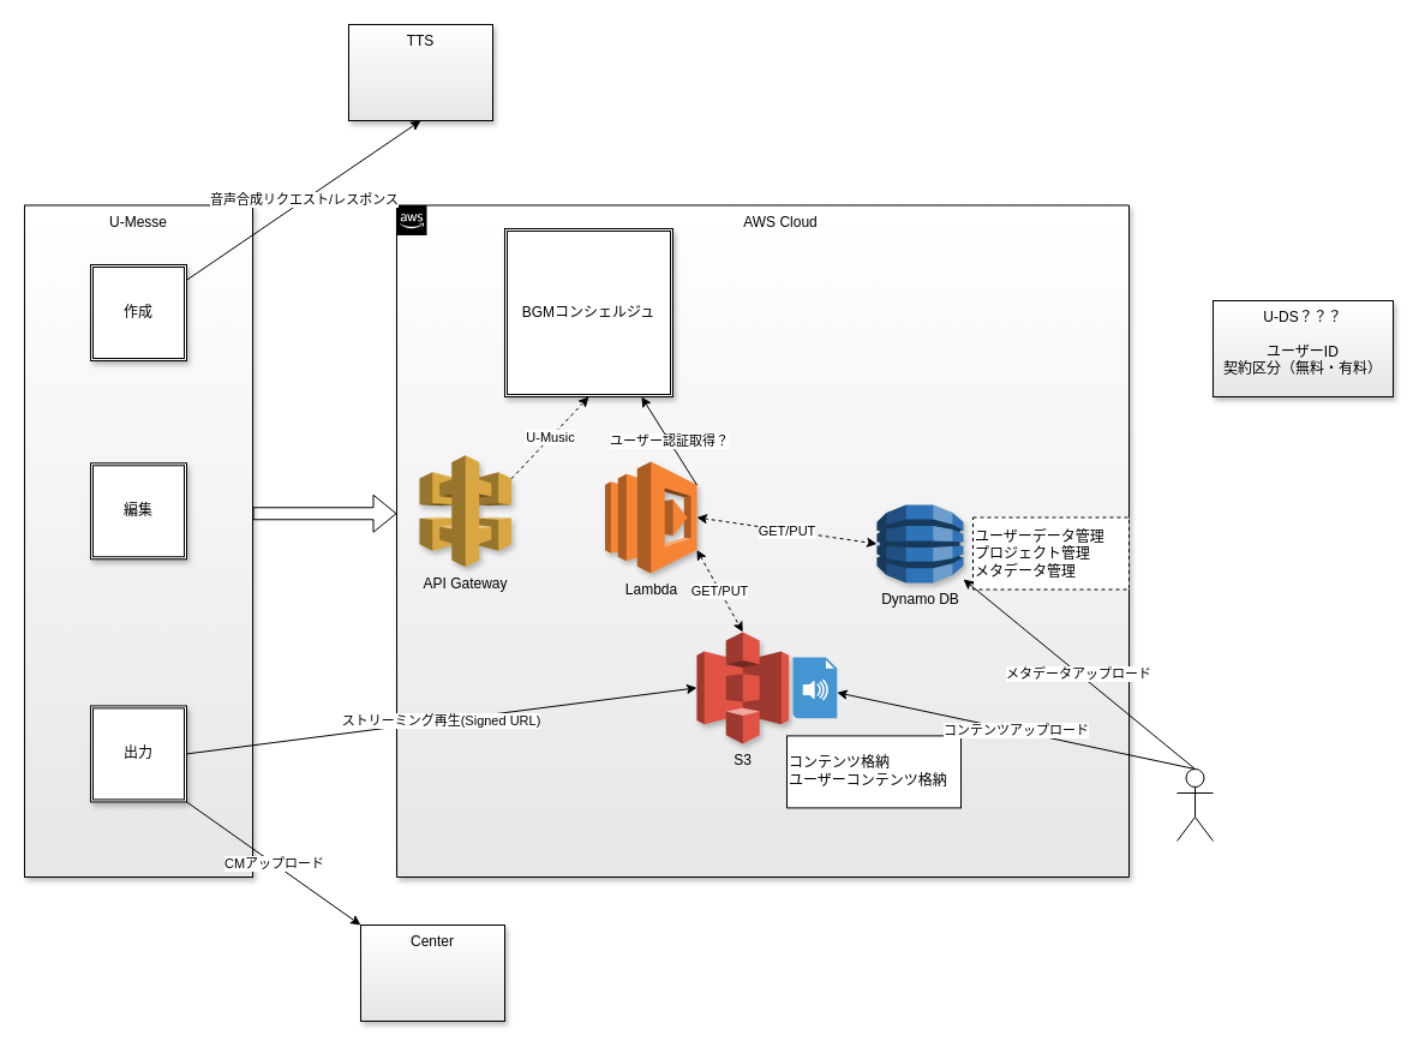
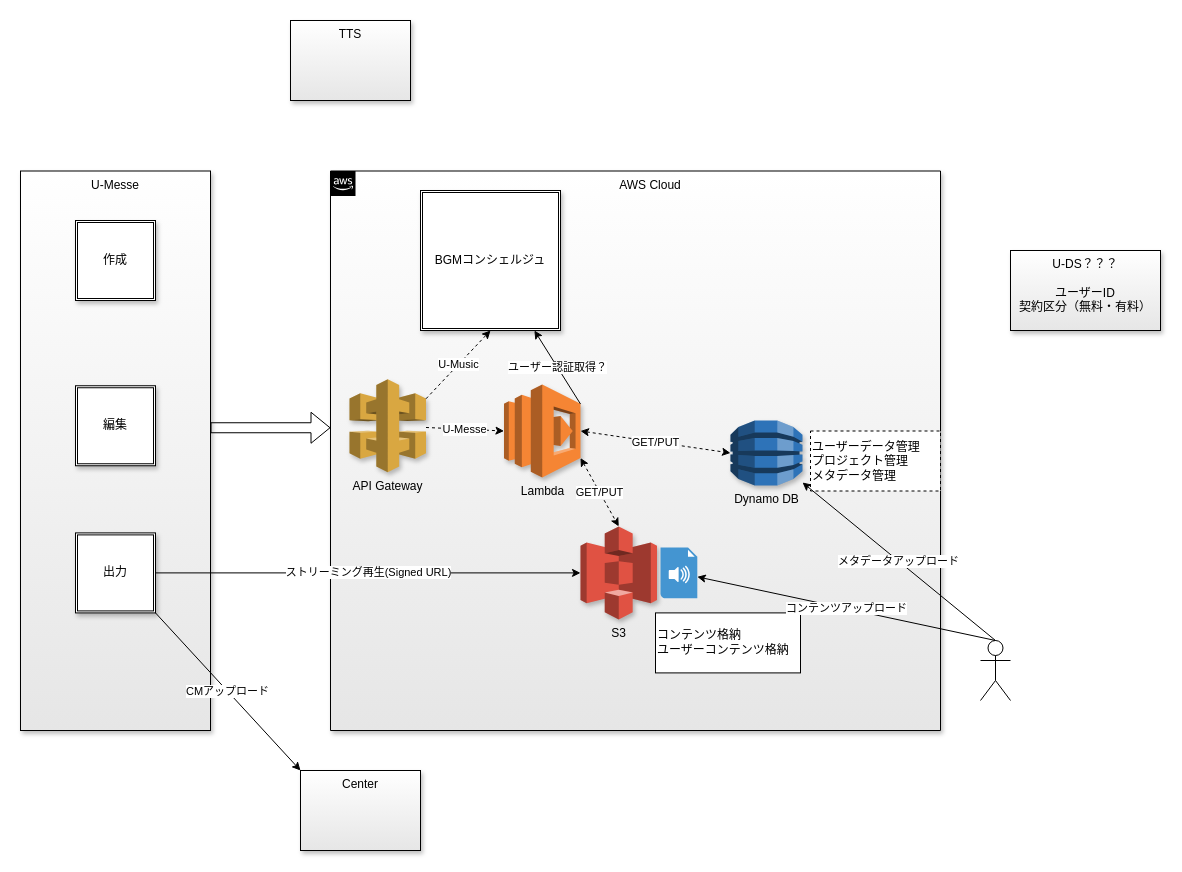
- <mxCell id="21" value="音声合成リクエスト/レスポンス" style="endArrow=classic;html=1;entryX=0.5;entryY=1;entryDx=0;entryDy=0;" parent="1" source="9" target="12" edge="1"><mxGeometry width="50" height="50" relative="1" as="geometry"><mxPoint x="580" y="370" as="sourcePoint" /><mxPoint x="630" y="320" as="targetPoint" /></mxGeometry></mxCell>
+ <mxCell id="15" value="U-Messe" style="endArrow=classic;html=1;entryX=0;entryY=0.5;entryDx=0;entryDy=0;entryPerimeter=0;dashed=1;" parent="1" source="6" target="5" edge="1"><mxGeometry width="50" height="50" relative="1" as="geometry"><mxPoint x="580" y="500" as="sourcePoint" /><mxPoint x="630" y="450" as="targetPoint" /></mxGeometry></mxCell>
- <mxCell id="11" value="出力" style="shape=ext;double=1;whiteSpace=wrap;html=1;aspect=fixed;shadow=1;align=center;" parent="1" vertex="1"><mxGeometry x="75" y="587.4" width="80" height="80" as="geometry" /></mxCell>
+ <mxCell id="11" value="出力" style="shape=ext;double=1;whiteSpace=wrap;html=1;aspect=fixed;shadow=1;align=center;" parent="1" vertex="1"><mxGeometry x="75" y="532.4" width="80" height="80" as="geometry" /></mxCell>
